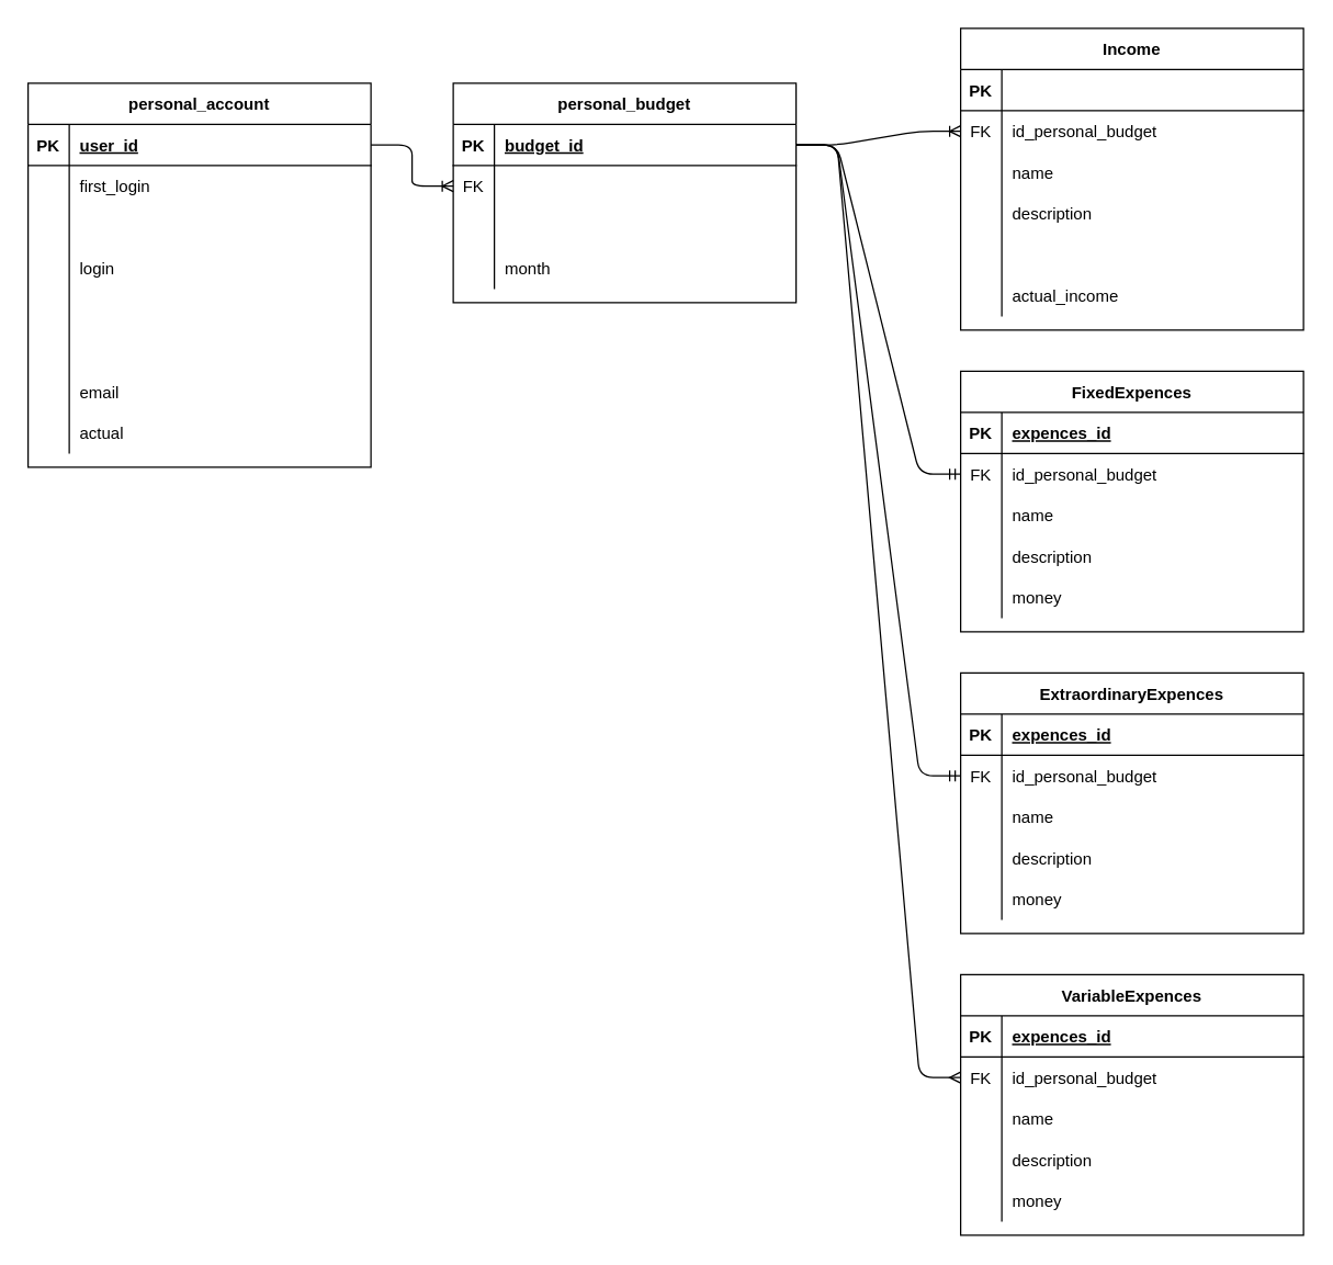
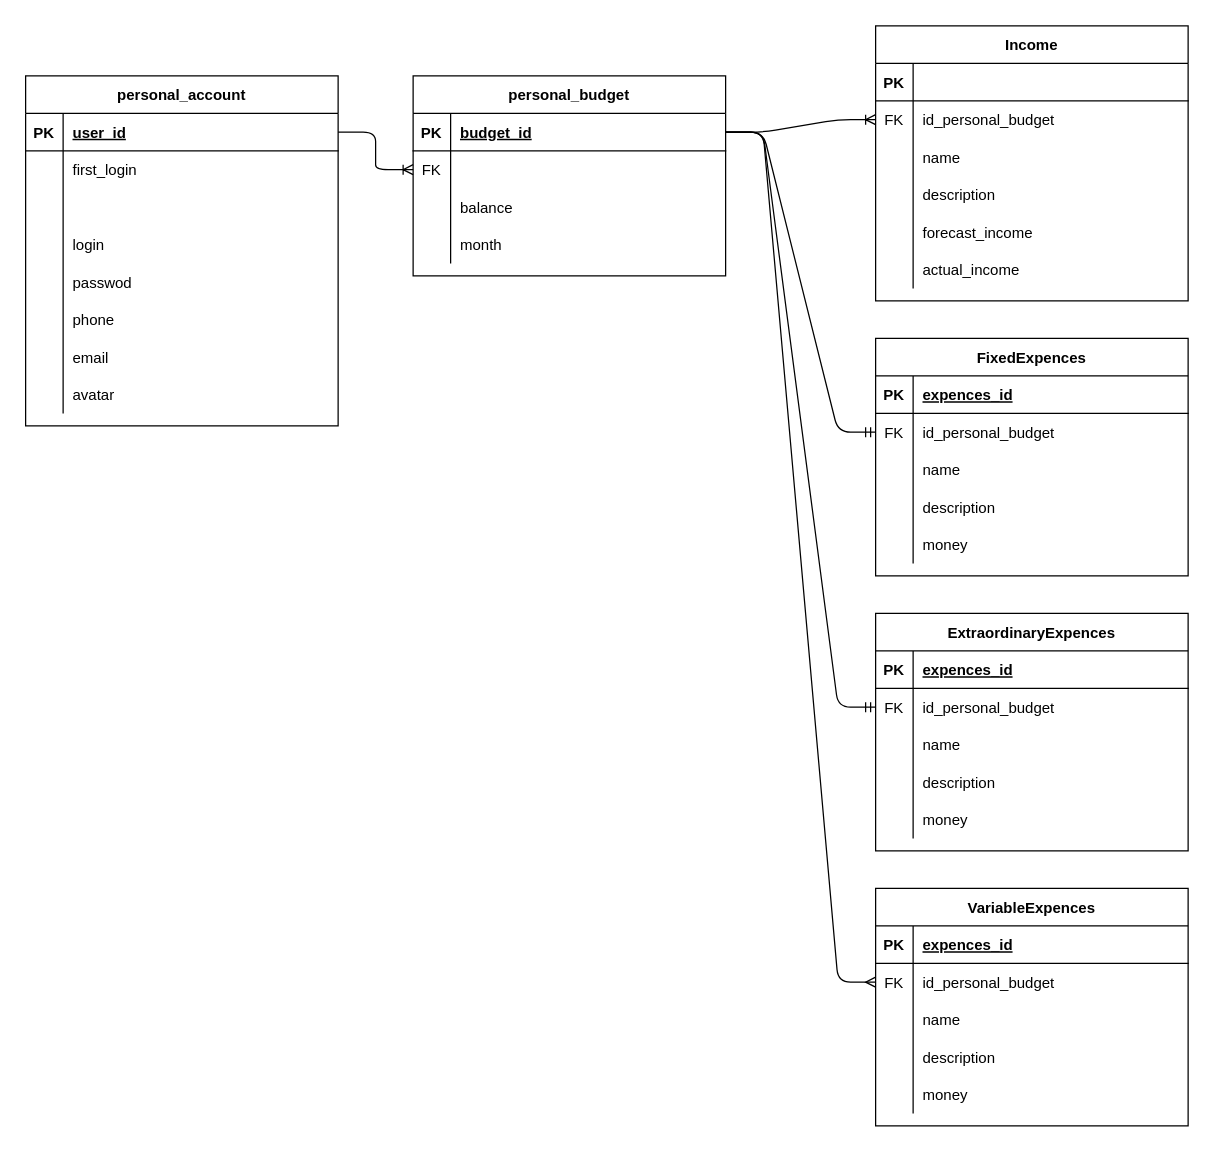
+ <mxCell id="28" value="balance" style="shape=partialRectangle;overflow=hidden;connectable=0;fillColor=none;top=0;left=0;bottom=0;right=0;align=left;spacingLeft=6;" parent="26" vertex="1"><mxGeometry x="30" width="220" height="30" as="geometry" /></mxCell>
+ <mxCell id="16" value="forecast_income" style="shape=partialRectangle;connectable=0;fillColor=none;top=0;left=0;bottom=0;right=0;align=left;spacingLeft=6;overflow=hidden;" vertex="1" parent="14"><mxGeometry x="30" width="220" height="30" as="geometry" /></mxCell>
+ <mxCell id="46" value="passwod" style="shape=partialRectangle;connectable=0;fillColor=none;top=0;left=0;bottom=0;right=0;align=left;spacingLeft=6;overflow=hidden;" vertex="1" parent="44"><mxGeometry x="30" width="220" height="30" as="geometry" /></mxCell>
+ <mxCell id="49" value="phone" style="shape=partialRectangle;connectable=0;fillColor=none;top=0;left=0;bottom=0;right=0;align=left;spacingLeft=6;overflow=hidden;" vertex="1" parent="47"><mxGeometry x="30" width="220" height="30" as="geometry" /></mxCell>
- <mxCell id="55" value="actual" style="shape=partialRectangle;connectable=0;fillColor=none;top=0;left=0;bottom=0;right=0;align=left;spacingLeft=6;overflow=hidden;" vertex="1" parent="53"><mxGeometry x="30" width="220" height="30" as="geometry" /></mxCell>
+ <mxCell id="55" value="avatar" style="shape=partialRectangle;connectable=0;fillColor=none;top=0;left=0;bottom=0;right=0;align=left;spacingLeft=6;overflow=hidden;" vertex="1" parent="53"><mxGeometry x="30" width="220" height="30" as="geometry" /></mxCell>
